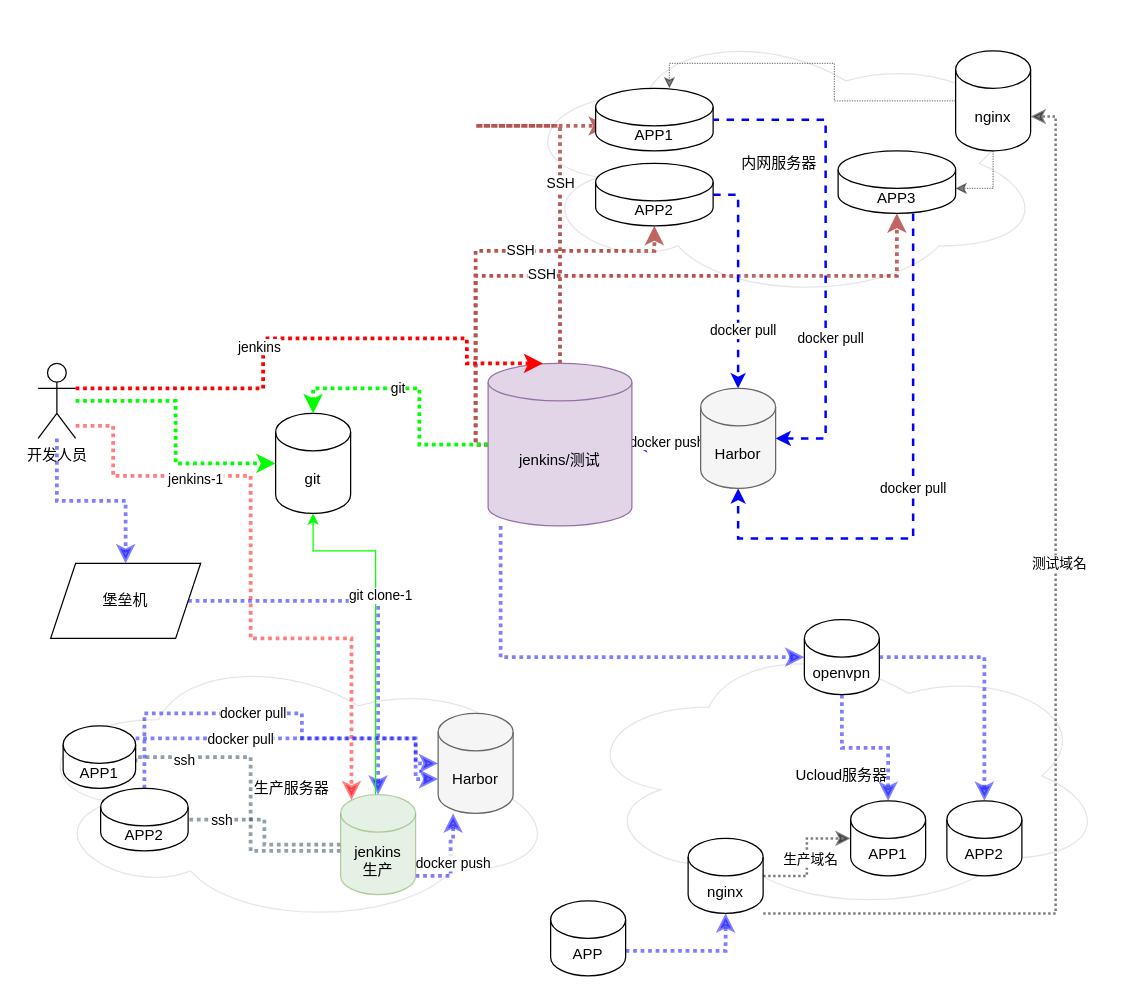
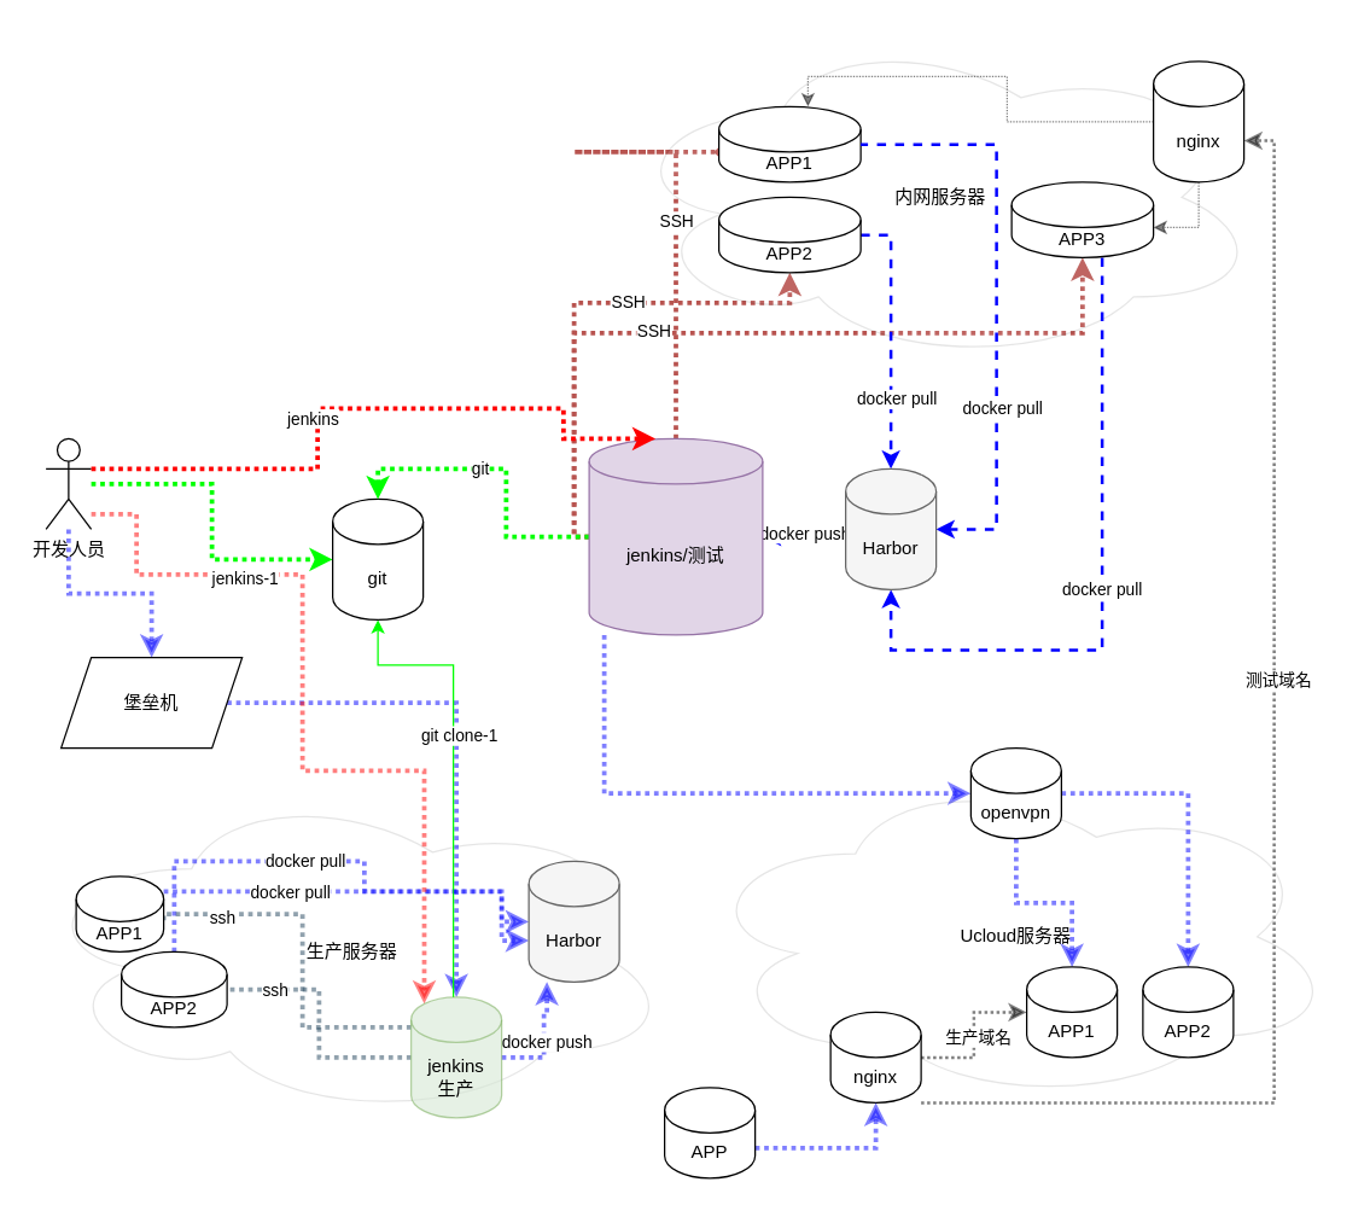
- <mxCell id="11" style="edgeStyle=orthogonalEdgeStyle;rounded=0;orthogonalLoop=1;jettySize=auto;html=1;entryX=0.178;entryY=0.364;entryDx=0;entryDy=0;entryPerimeter=0;endArrow=classic;endFill=1;dashed=1;dashPattern=1 1;fillColor=#f8cecc;strokeColor=#b85450;strokeWidth=3;" edge="1" parent="1" source="19" target="32"><mxGeometry relative="1" as="geometry"><Array as="points"><mxPoint x="380" y="100" /><mxPoint x="480" y="100" /></Array></mxGeometry></mxCell>
+ <mxCell id="11" style="edgeStyle=orthogonalEdgeStyle;rounded=0;orthogonalLoop=1;jettySize=auto;html=1;entryX=0.178;entryY=0.364;entryDx=0;entryDy=0;entryPerimeter=0;endArrow=diamond;endFill=1;dashed=1;dashPattern=1 1;fillColor=#f8cecc;strokeColor=#b85450;strokeWidth=3;" edge="1" parent="1" source="19" target="32"><mxGeometry relative="1" as="geometry"><Array as="points"><mxPoint x="380" y="100" /><mxPoint x="480" y="100" /></Array></mxGeometry></mxCell>
- <mxCell id="8" value="堡垒机" style="shape=parallelogram;perimeter=parallelogramPerimeter;whiteSpace=wrap;html=1;fixedSize=1;" vertex="1" parent="1"><mxGeometry x="40" y="450" width="120" height="60" as="geometry" /></mxCell>
+ <mxCell id="8" value="堡垒机" style="shape=parallelogram;perimeter=parallelogramPerimeter;whiteSpace=wrap;html=1;fixedSize=1;" vertex="1" parent="1"><mxGeometry x="40" y="435" width="120" height="60" as="geometry" /></mxCell>
- <mxCell id="31" value="jenkins&lt;br&gt;生产" style="shape=cylinder3;whiteSpace=wrap;html=1;boundedLbl=1;backgroundOutline=1;size=15;fillColor=#d5e8d4;strokeColor=#82b366;opacity=60;" vertex="1" parent="1"><mxGeometry x="272" y="635" width="60" height="80" as="geometry" /></mxCell>
+ <mxCell id="31" value="jenkins&lt;br&gt;生产" style="shape=cylinder3;whiteSpace=wrap;html=1;boundedLbl=1;backgroundOutline=1;size=15;fillColor=#d5e8d4;strokeColor=#82b366;opacity=60;" vertex="1" parent="1"><mxGeometry x="272" y="660" width="60" height="80" as="geometry" /></mxCell>
